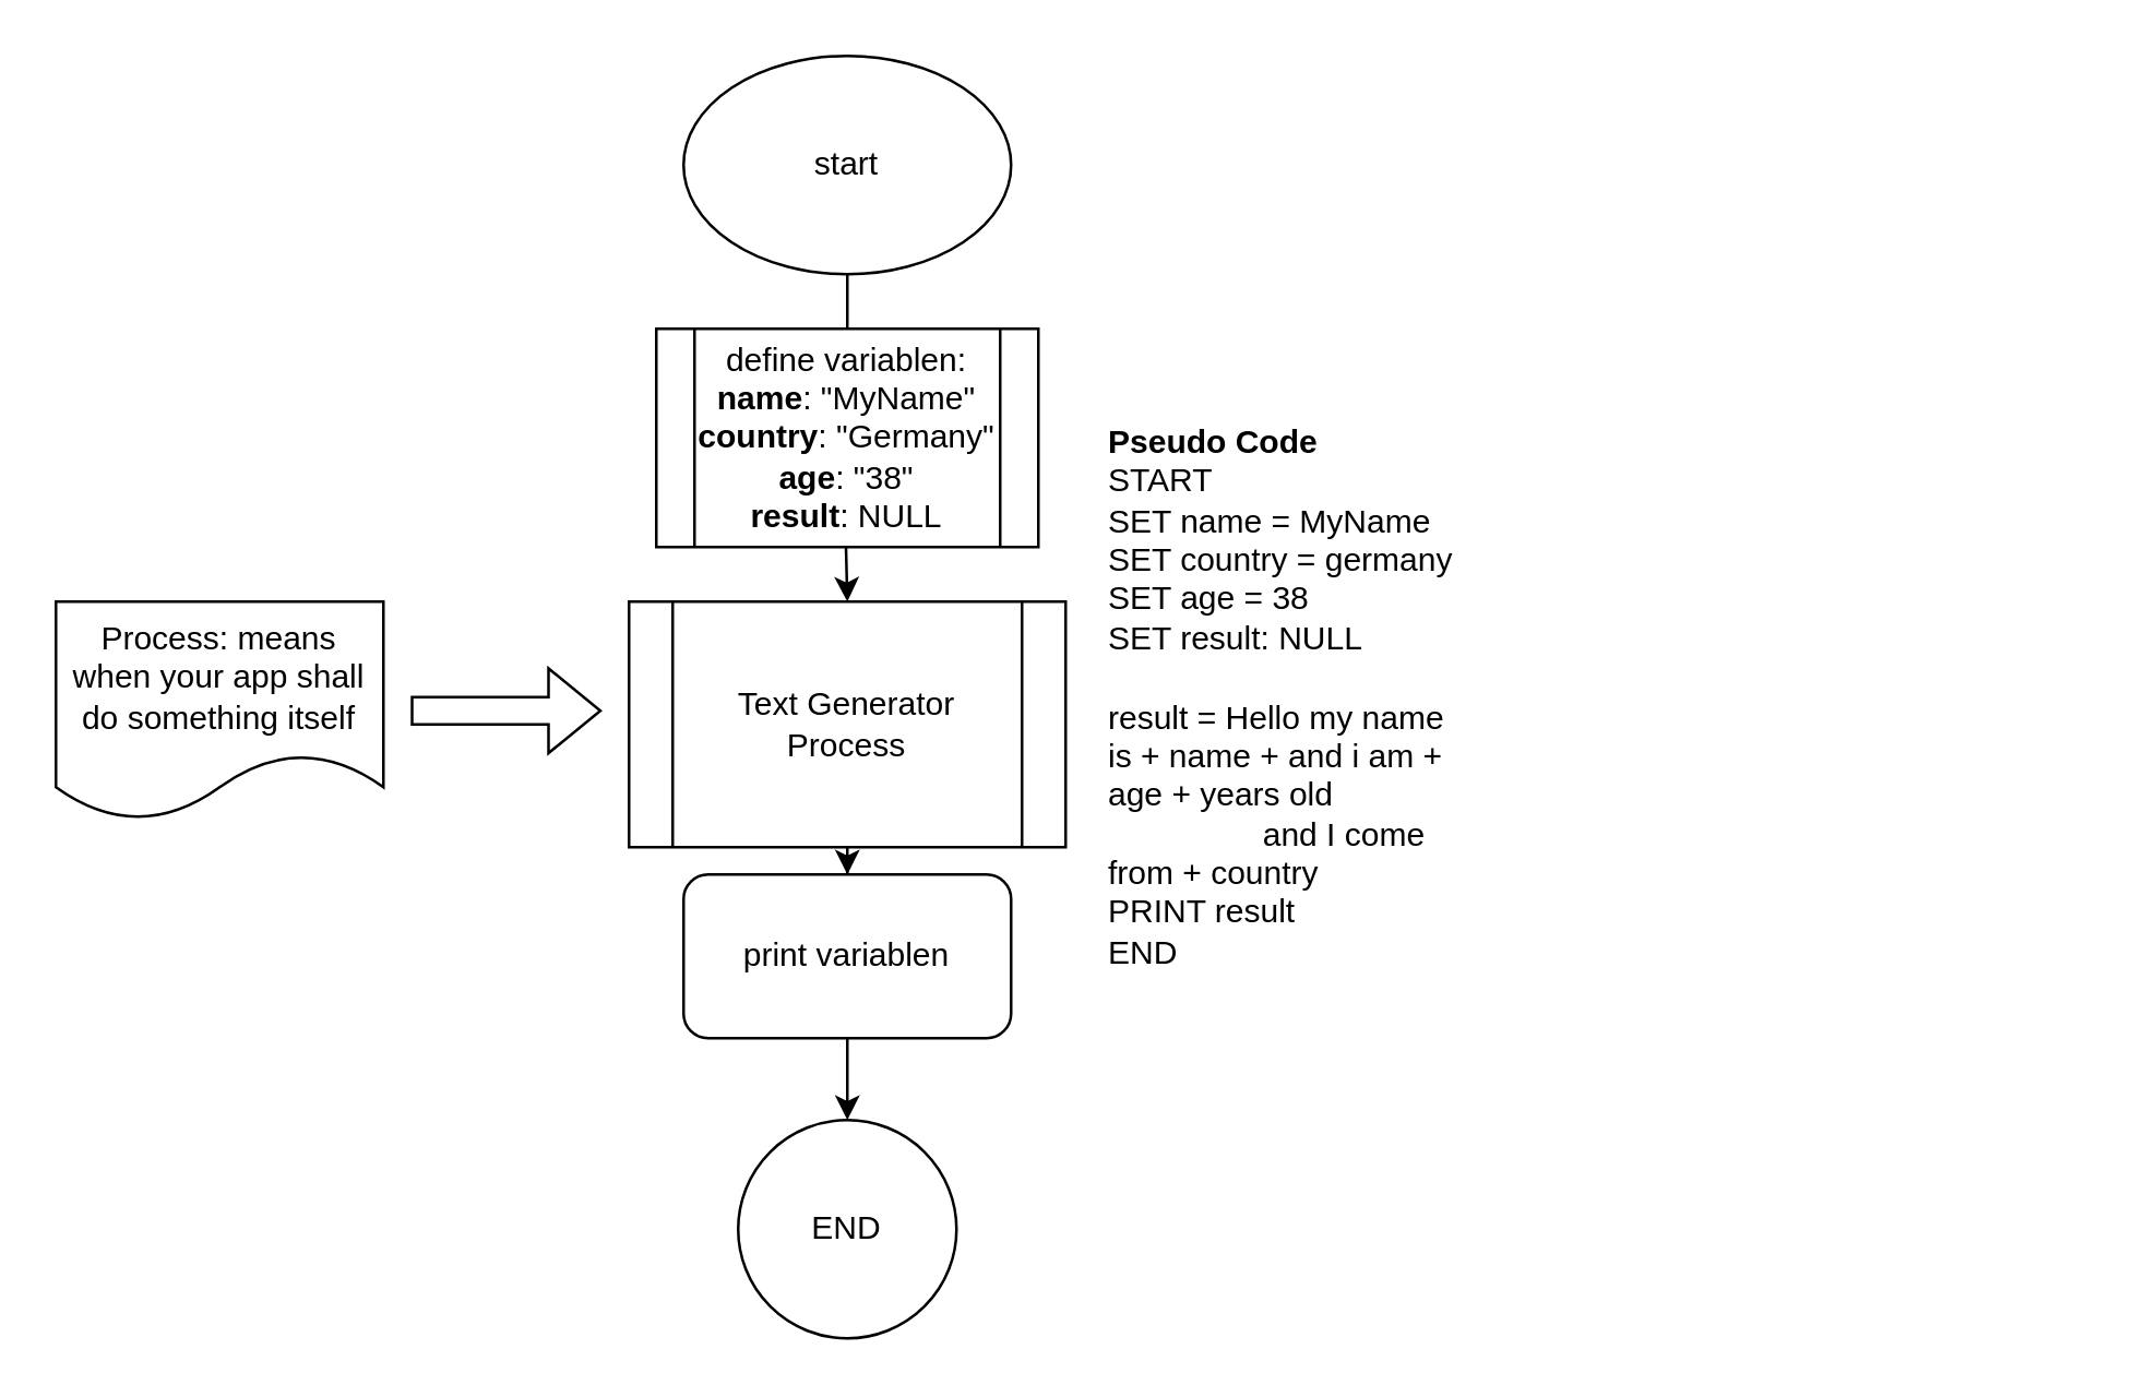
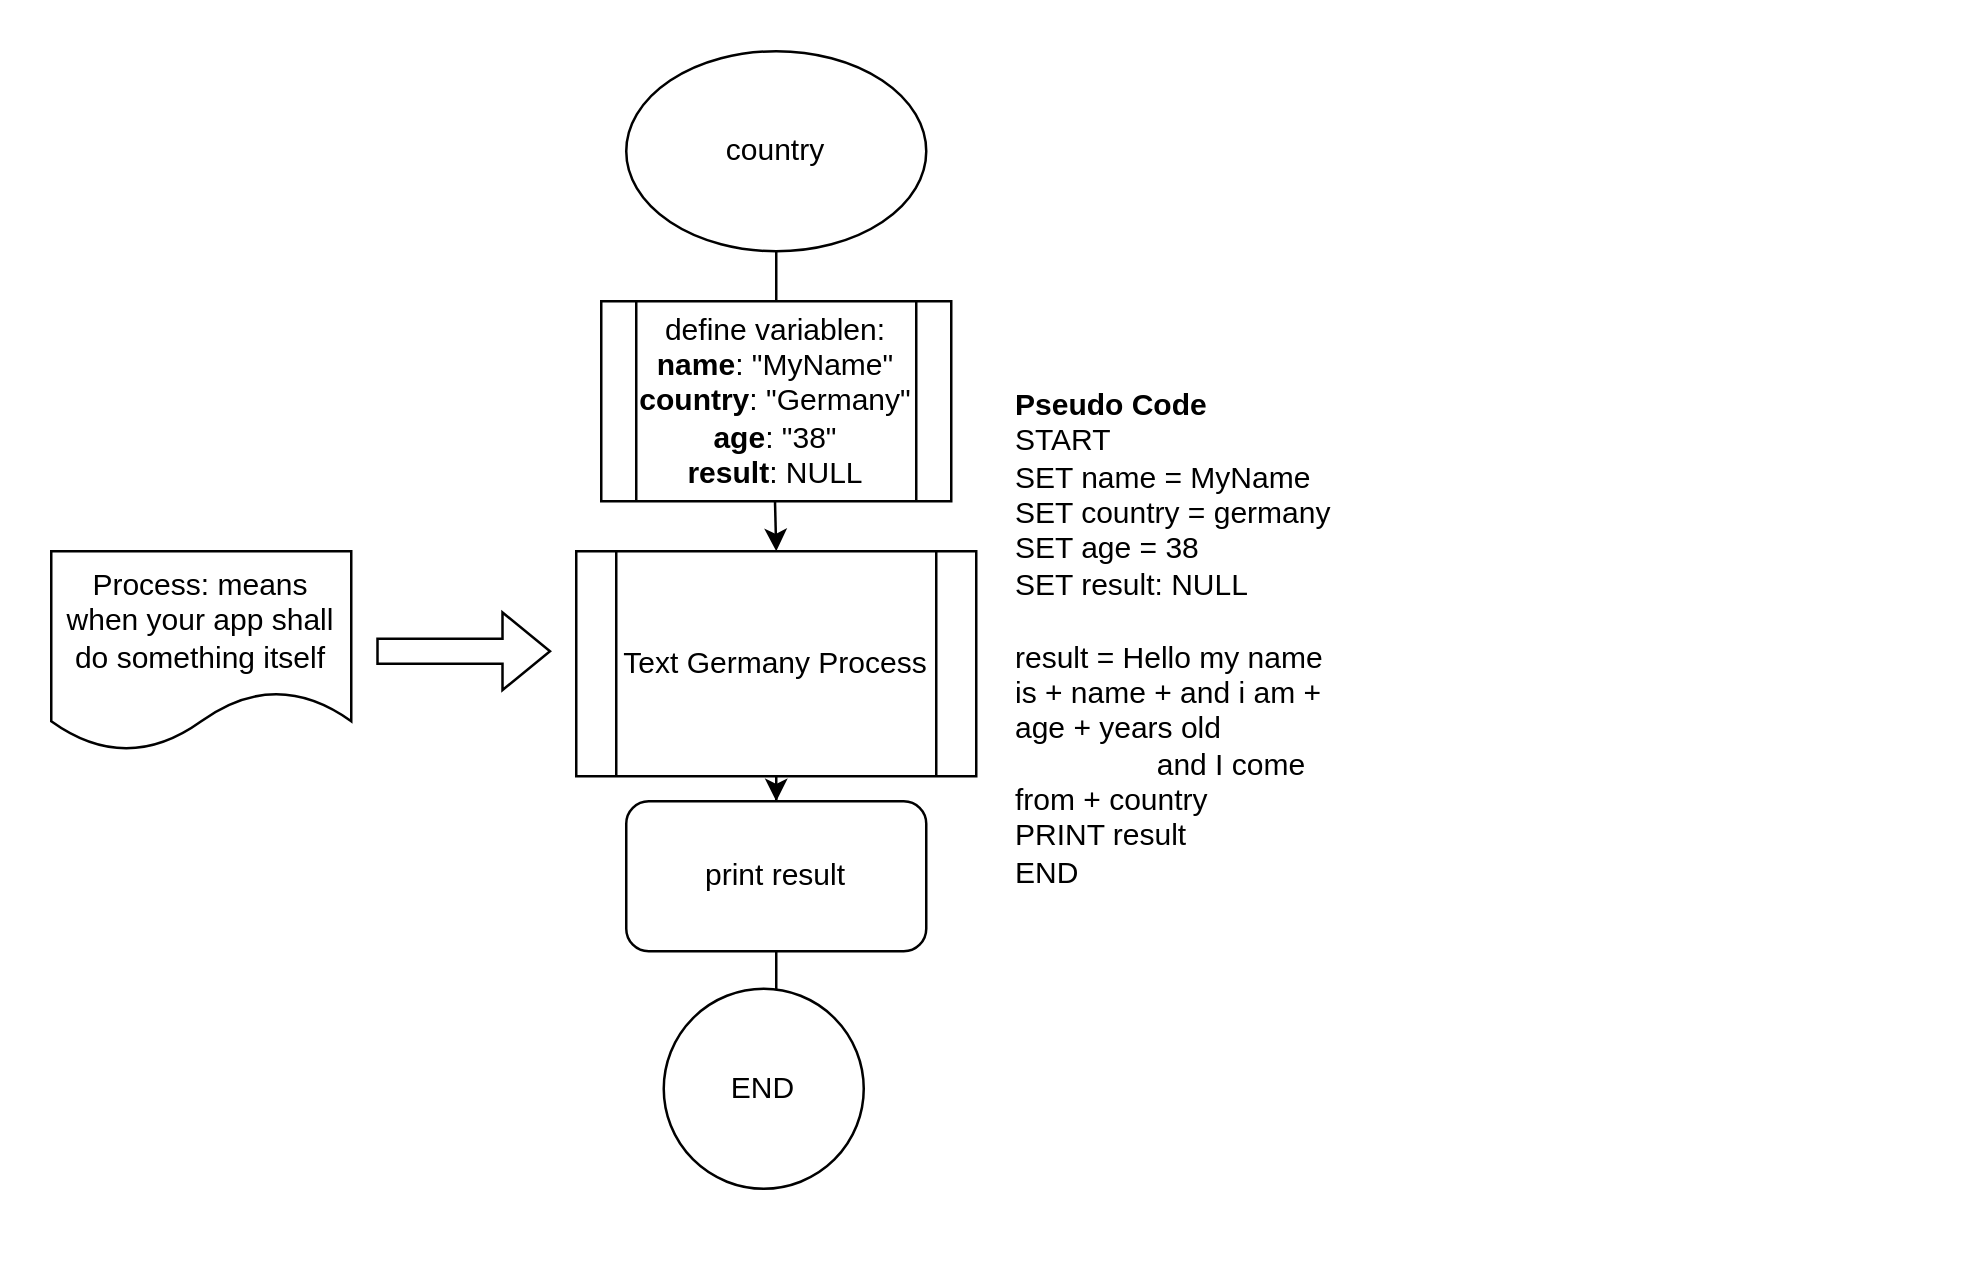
- <mxCell id="3" value="start" style="ellipse;whiteSpace=wrap;html=1;" vertex="1" parent="1"><mxGeometry x="250" y="20" width="120" height="80" as="geometry" /></mxCell>
+ <mxCell id="3" value="country" style="ellipse;whiteSpace=wrap;html=1;" vertex="1" parent="1"><mxGeometry x="250" y="20" width="120" height="80" as="geometry" /></mxCell>
- <mxCell id="8" value="Text Generator Process" style="shape=process;whiteSpace=wrap;html=1;backgroundOutline=1;" vertex="1" parent="1"><mxGeometry x="230" y="220" width="160" height="90" as="geometry" /></mxCell>
+ <mxCell id="8" value="Text Germany Process" style="shape=process;whiteSpace=wrap;html=1;backgroundOutline=1;" vertex="1" parent="1"><mxGeometry x="230" y="220" width="160" height="90" as="geometry" /></mxCell>
- <mxCell id="10" value="print variablen" style="rounded=1;whiteSpace=wrap;html=1;" vertex="1" parent="1"><mxGeometry x="250" y="320" width="120" height="60" as="geometry" /></mxCell>
+ <mxCell id="10" value="print result" style="rounded=1;whiteSpace=wrap;html=1;" vertex="1" parent="1"><mxGeometry x="250" y="320" width="120" height="60" as="geometry" /></mxCell>
- <mxCell id="11" value="END" style="ellipse;whiteSpace=wrap;html=1;rounded=1;" vertex="1" parent="1"><mxGeometry x="270" y="410" width="80" height="80" as="geometry" /></mxCell>
+ <mxCell id="11" value="END" style="ellipse;whiteSpace=wrap;html=1;rounded=1;" vertex="1" parent="1"><mxGeometry x="265" y="395" width="80" height="80" as="geometry" /></mxCell>
